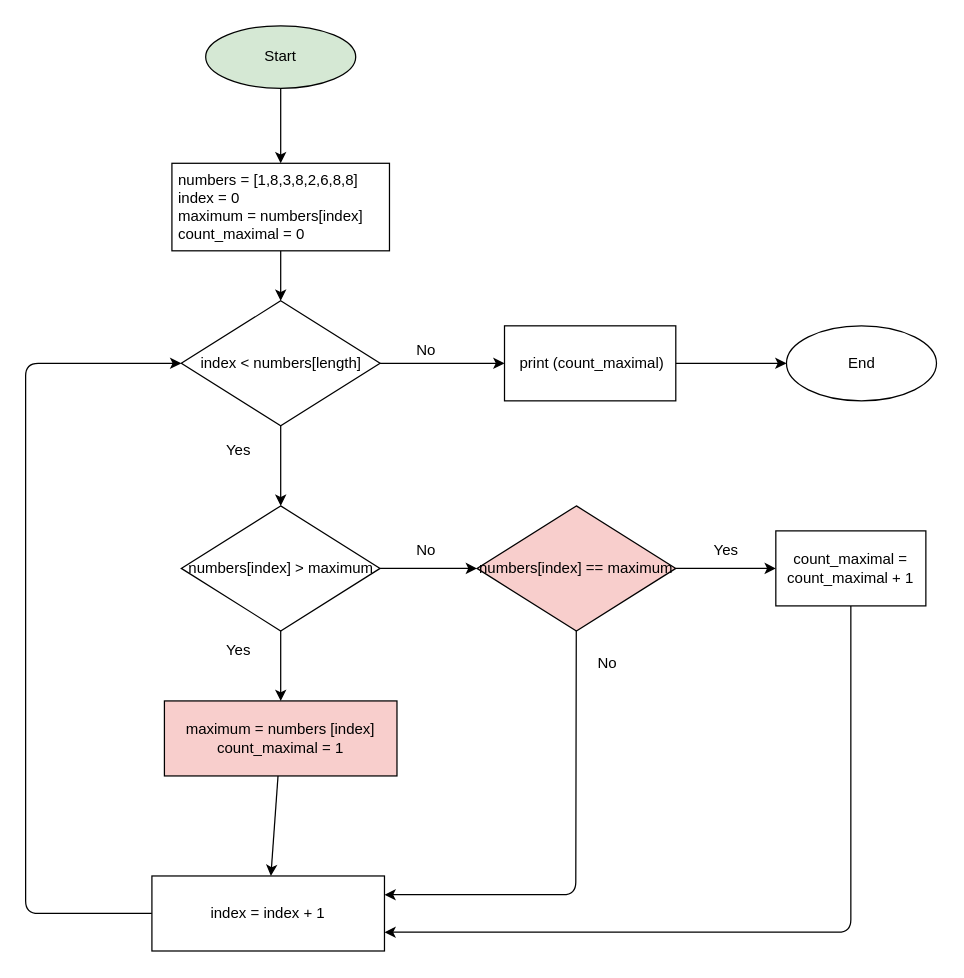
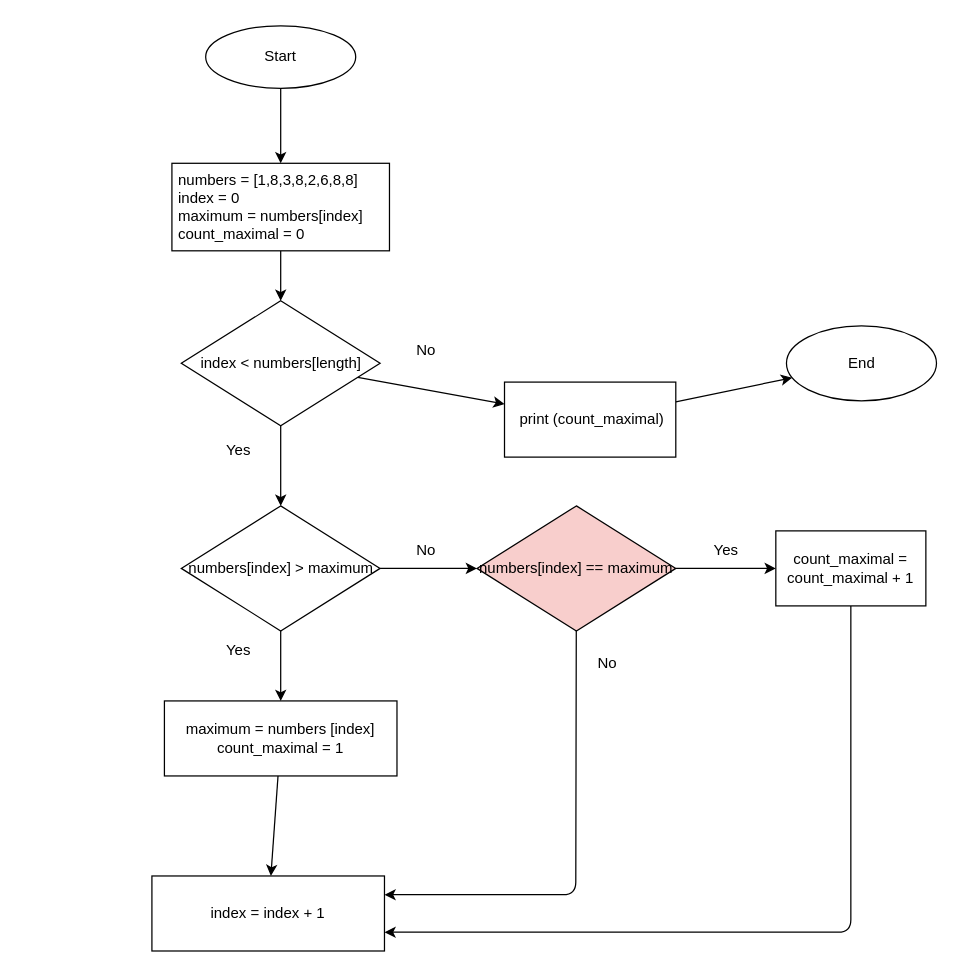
- <mxCell id="3" value="Start" style="ellipse;whiteSpace=wrap;html=1;fillColor=#d5e8d4;" vertex="1" parent="1"><mxGeometry x="164" y="20" width="120" height="50" as="geometry" /></mxCell>
+ <mxCell id="3" value="Start" style="ellipse;whiteSpace=wrap;html=1;" vertex="1" parent="1"><mxGeometry x="164" y="20" width="120" height="50" as="geometry" /></mxCell>
- <mxCell id="10" value="&amp;nbsp;print (count_maximal)" style="whiteSpace=wrap;html=1;" vertex="1" parent="1"><mxGeometry x="403" y="260" width="137" height="60" as="geometry" /></mxCell>
+ <mxCell id="10" value="&amp;nbsp;print (count_maximal)" style="whiteSpace=wrap;html=1;" vertex="1" parent="1"><mxGeometry x="403" y="305" width="137" height="60" as="geometry" /></mxCell>
- <mxCell id="26" style="edgeStyle=none;html=1;entryX=0;entryY=0.5;entryDx=0;entryDy=0;" edge="1" parent="1" source="27" target="8"><mxGeometry relative="1" as="geometry"><Array as="points"><mxPoint x="20" y="730" /><mxPoint x="20" y="290" /></Array></mxGeometry></mxCell>
- <mxCell id="17" value="maximum = numbers [index]&lt;br&gt;count_maximal = 1" style="whiteSpace=wrap;html=1;fillColor=#f8cecc;" vertex="1" parent="1"><mxGeometry x="131" y="560" width="186" height="60" as="geometry" /></mxCell>
+ <mxCell id="17" value="maximum = numbers [index]&lt;br&gt;count_maximal = 1" style="whiteSpace=wrap;html=1;" vertex="1" parent="1"><mxGeometry x="131" y="560" width="186" height="60" as="geometry" /></mxCell>
